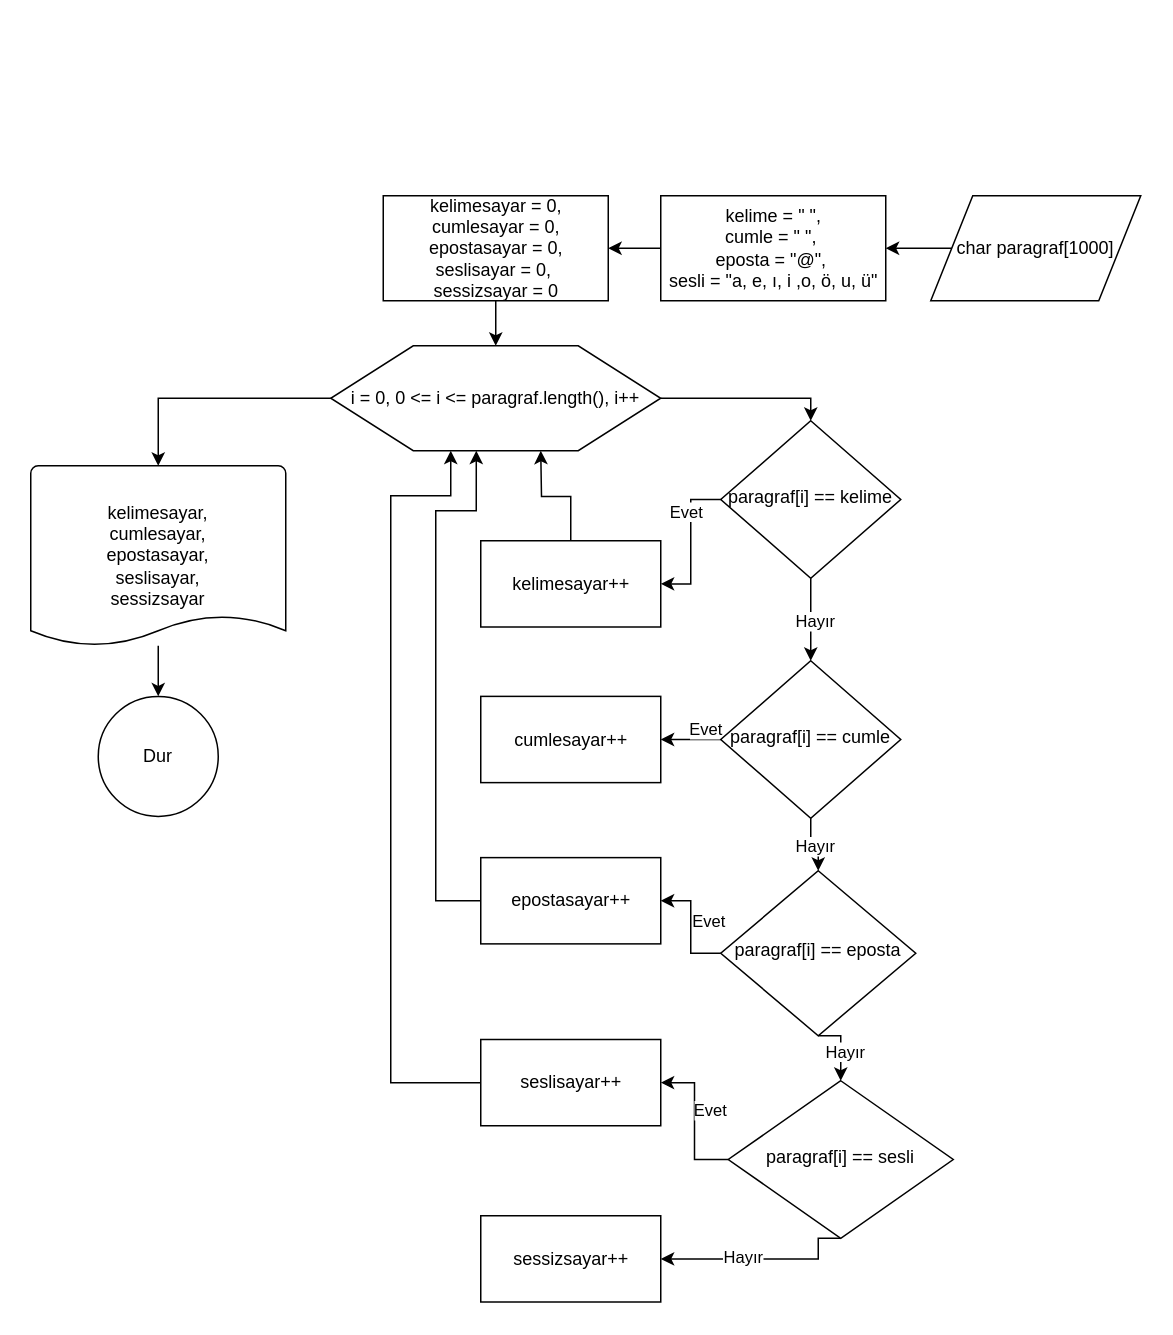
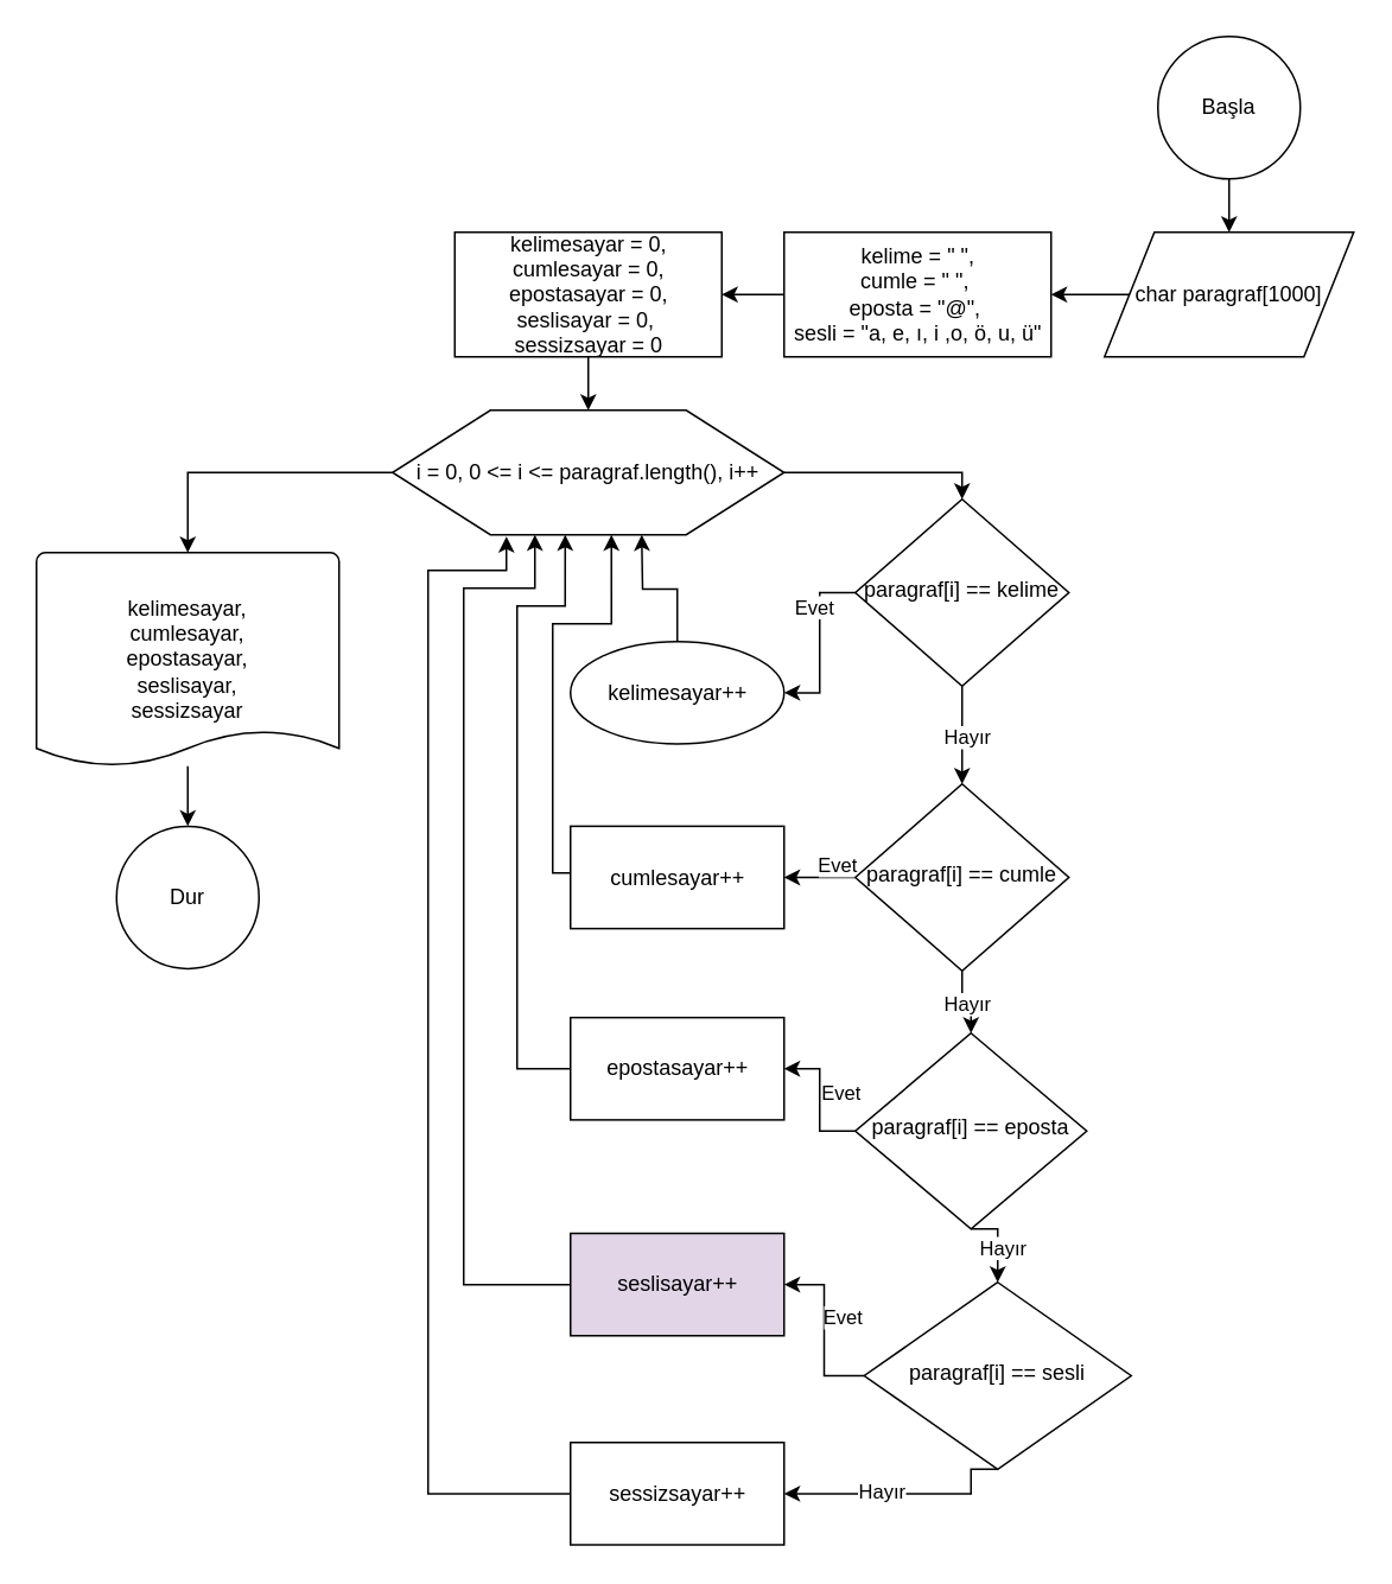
+ <mxCell id="7" value="Başla" style="strokeWidth=1;html=1;shape=mxgraph.flowchart.start_2;whiteSpace=wrap;strokeColor=default;" vertex="1" parent="1"><mxGeometry x="650" y="20" width="80" height="80" as="geometry" /></mxCell>
+ <mxCell id="6" style="edgeStyle=orthogonalEdgeStyle;rounded=0;orthogonalLoop=1;jettySize=auto;html=1;exitX=0.5;exitY=1;exitDx=0;exitDy=0;exitPerimeter=0;entryX=0.5;entryY=0;entryDx=0;entryDy=0;" edge="1" parent="1" source="7" target="12"><mxGeometry relative="1" as="geometry" /></mxCell>
+ <mxCell id="26" style="edgeStyle=orthogonalEdgeStyle;rounded=0;orthogonalLoop=1;jettySize=auto;html=1;entryX=0.559;entryY=1;entryDx=0;entryDy=0;exitX=0;exitY=0.5;exitDx=0;exitDy=0;entryPerimeter=0;" edge="1" parent="1" source="27" target="19"><mxGeometry relative="1" as="geometry"><Array as="points"><mxPoint x="320" y="490" /><mxPoint x="310" y="490" /><mxPoint x="310" y="350" /><mxPoint x="343" y="350" /></Array></mxGeometry></mxCell>
- <mxCell id="25" value="kelimesayar++" style="html=1;dashed=0;whitespace=wrap;strokeWidth=1;" vertex="1" parent="1"><mxGeometry x="320" y="360" width="120" height="57.5" as="geometry" /></mxCell>
+ <mxCell id="25" value="kelimesayar++" style="ellipse;html=1;dashed=0;whitespace=wrap;strokeWidth=1;" vertex="1" parent="1"><mxGeometry x="320" y="360" width="120" height="57.5" as="geometry" /></mxCell>
+ <mxCell id="41" style="edgeStyle=orthogonalEdgeStyle;rounded=0;orthogonalLoop=1;jettySize=auto;html=1;entryX=0.291;entryY=1.014;entryDx=0;entryDy=0;entryPerimeter=0;" edge="1" parent="1" source="42" target="19"><mxGeometry relative="1" as="geometry"><Array as="points"><mxPoint x="240" y="839" /><mxPoint x="240" y="320" /><mxPoint x="284" y="320" /></Array></mxGeometry></mxCell>
- <mxCell id="40" value="seslisayar++" style="html=1;dashed=0;whitespace=wrap;strokeWidth=1;" vertex="1" parent="1"><mxGeometry x="320" y="692.5" width="120" height="57.5" as="geometry" /></mxCell>
+ <mxCell id="40" value="seslisayar++" style="html=1;dashed=0;whitespace=wrap;strokeWidth=1;fillColor=#e1d5e7;" vertex="1" parent="1"><mxGeometry x="320" y="692.5" width="120" height="57.5" as="geometry" /></mxCell>
